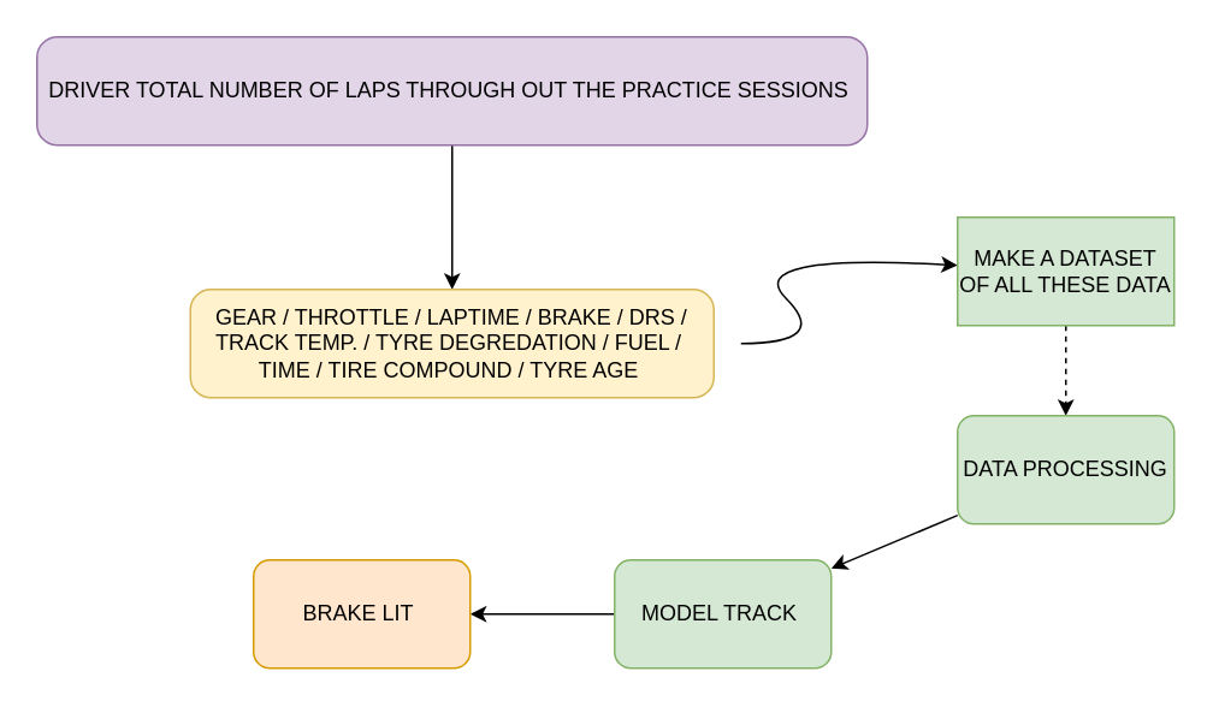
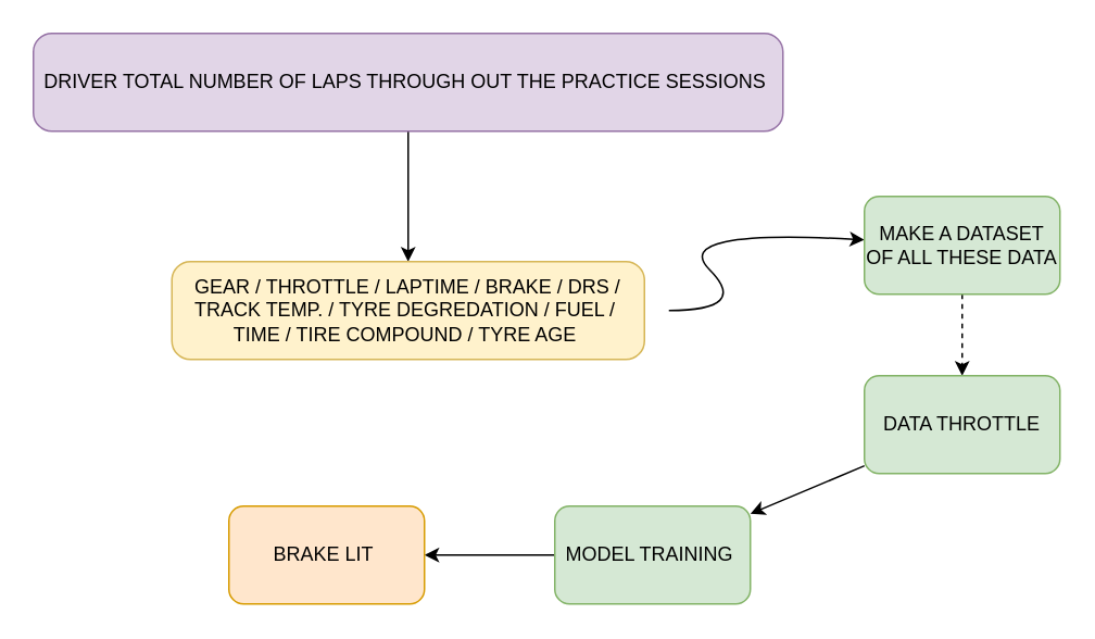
- <mxCell id="7" value="MAKE A DATASET OF ALL THESE DATA" style="whiteSpace=wrap;html=1;fillColor=#d5e8d4;strokeColor=#82b366;rounded=0;" vertex="1" parent="1"><mxGeometry x="530" y="120" width="120" height="60" as="geometry" /></mxCell>
+ <mxCell id="7" value="MAKE A DATASET OF ALL THESE DATA" style="rounded=1;whiteSpace=wrap;html=1;fillColor=#d5e8d4;strokeColor=#82b366;" vertex="1" parent="1"><mxGeometry x="530" y="120" width="120" height="60" as="geometry" /></mxCell>
- <mxCell id="9" value="DATA PROCESSING" style="rounded=1;whiteSpace=wrap;html=1;fillColor=#d5e8d4;strokeColor=#82b366;" vertex="1" parent="1"><mxGeometry x="530" y="230" width="120" height="60" as="geometry" /></mxCell>
+ <mxCell id="9" value="DATA THROTTLE" style="rounded=1;whiteSpace=wrap;html=1;fillColor=#d5e8d4;strokeColor=#82b366;" vertex="1" parent="1"><mxGeometry x="530" y="230" width="120" height="60" as="geometry" /></mxCell>
- <mxCell id="11" value="MODEL TRACK&lt;span style=&quot;background-color: transparent;&quot;&gt;&amp;nbsp;&lt;/span&gt;" style="rounded=1;whiteSpace=wrap;html=1;fillColor=#d5e8d4;strokeColor=#82b366;" vertex="1" parent="1"><mxGeometry x="340" y="310" width="120" height="60" as="geometry" /></mxCell>
+ <mxCell id="11" value="MODEL TRAINING&lt;span style=&quot;background-color: transparent;&quot;&gt;&amp;nbsp;&lt;/span&gt;" style="rounded=1;whiteSpace=wrap;html=1;fillColor=#d5e8d4;strokeColor=#82b366;" vertex="1" parent="1"><mxGeometry x="340" y="310" width="120" height="60" as="geometry" /></mxCell>
